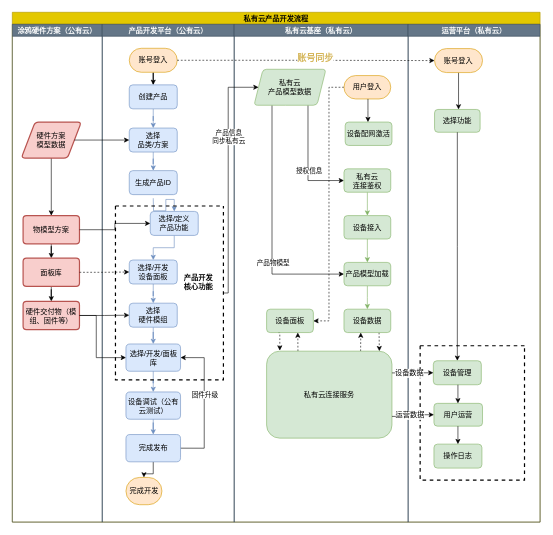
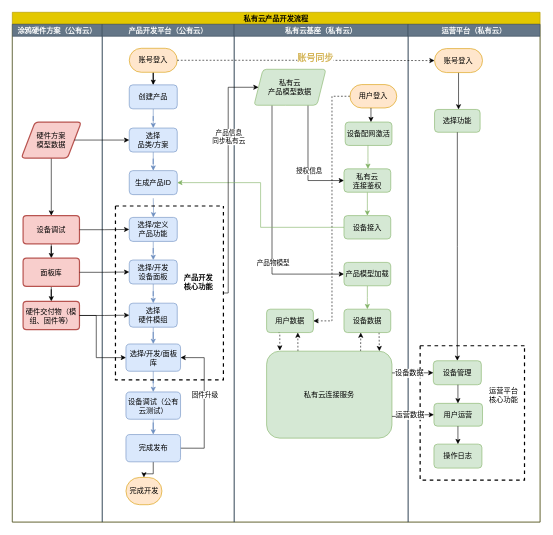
- <mxCell id="44" value="用户登入" style="rounded=1;whiteSpace=wrap;html=1;strokeWidth=1;fillColor=#ffe6cc;arcSize=50;strokeColor=#d79b00;" parent="37" vertex="1"><mxGeometry x="183" y="85.5" width="78" height="39" as="geometry" /></mxCell>
+ <mxCell id="44" value="用户登入" style="rounded=1;whiteSpace=wrap;html=1;strokeWidth=1;fillColor=#ffe6cc;arcSize=50;strokeColor=#d79b00;" parent="37" vertex="1"><mxGeometry x="193" y="100.5" width="78" height="39" as="geometry" /></mxCell>
+ <mxCell id="60" value="" style="edgeStyle=elbowEdgeStyle;rounded=0;orthogonalLoop=1;jettySize=auto;html=1;fillColor=#d5e8d4;strokeColor=#82b366;" parent="37" source="58" target="46" edge="1"><mxGeometry relative="1" as="geometry" /></mxCell>
- <mxCell id="21" value="选择/定义&lt;br&gt;产品功能" style="whiteSpace=wrap;html=1;rounded=1;fillColor=#dae8fc;strokeColor=#6c8ebf;" parent="11" vertex="1"><mxGeometry x="80" y="312" width="80" height="40" as="geometry" /></mxCell>
+ <mxCell id="21" value="选择/定义&lt;br&gt;产品功能" style="whiteSpace=wrap;html=1;rounded=1;fillColor=#dae8fc;strokeColor=#6c8ebf;" parent="11" vertex="1"><mxGeometry x="45" y="322" width="80" height="40" as="geometry" /></mxCell>
- <mxCell id="7" value="物模型方案" style="whiteSpace=wrap;html=1;strokeWidth=2;rounded=1;arcSize=12;fillColor=#f8cecc;strokeColor=#b85450;" parent="3" vertex="1"><mxGeometry x="18" y="319" width="94" height="47" as="geometry" /></mxCell>
+ <mxCell id="7" value="设备调试" style="whiteSpace=wrap;html=1;strokeWidth=2;rounded=1;arcSize=12;fillColor=#f8cecc;strokeColor=#b85450;" parent="3" vertex="1"><mxGeometry x="18" y="319" width="94" height="47" as="geometry" /></mxCell>
- <mxCell id="47" value="" style="edgeStyle=elbowEdgeStyle;rounded=0;orthogonalLoop=1;jettySize=auto;html=1;fillColor=#d5e8d4;strokeColor=#82b366;" parent="37" source="48" target="50" edge="1"><mxGeometry relative="1" as="geometry" /></mxCell>
+ <mxCell id="47" value="" style="edgeStyle=elbowEdgeStyle;rounded=0;orthogonalLoop=1;jettySize=auto;html=1;fillColor=#d5e8d4;strokeColor=#82b366;" parent="37" source="48" target="19" edge="1"><mxGeometry relative="1" as="geometry" /></mxCell>
- <mxCell id="75" value="" style="edgeStyle=orthogonalEdgeStyle;rounded=0;orthogonalLoop=1;jettySize=auto;html=1;dashed=1;" parent="2" source="9" target="22" edge="1"><mxGeometry relative="1" as="geometry" /></mxCell>
+ <mxCell id="75" value="" style="edgeStyle=orthogonalEdgeStyle;rounded=0;orthogonalLoop=1;jettySize=auto;html=1;" parent="2" source="9" target="22" edge="1"><mxGeometry relative="1" as="geometry" /></mxCell>
- <mxCell id="54" value="设备面板" style="rounded=1;whiteSpace=wrap;html=1;strokeWidth=1;fillColor=#d5e8d4;strokeColor=#82b366;" parent="37" vertex="1"><mxGeometry x="54" y="475" width="78" height="39" as="geometry" /></mxCell>
+ <mxCell id="54" value="用户数据" style="rounded=1;whiteSpace=wrap;html=1;strokeWidth=1;fillColor=#d5e8d4;strokeColor=#82b366;" parent="37" vertex="1"><mxGeometry x="54" y="475" width="78" height="39" as="geometry" /></mxCell>
+ <mxCell id="72" value="运营平台&lt;br&gt;核心功能" style="text;html=1;align=center;verticalAlign=middle;resizable=0;points=[];autosize=1;strokeColor=none;fillColor=none;fontSize=12;fontColor=#000000;" parent="71" vertex="1"><mxGeometry x="104" y="61.5" width="70" height="40" as="geometry" /></mxCell>
